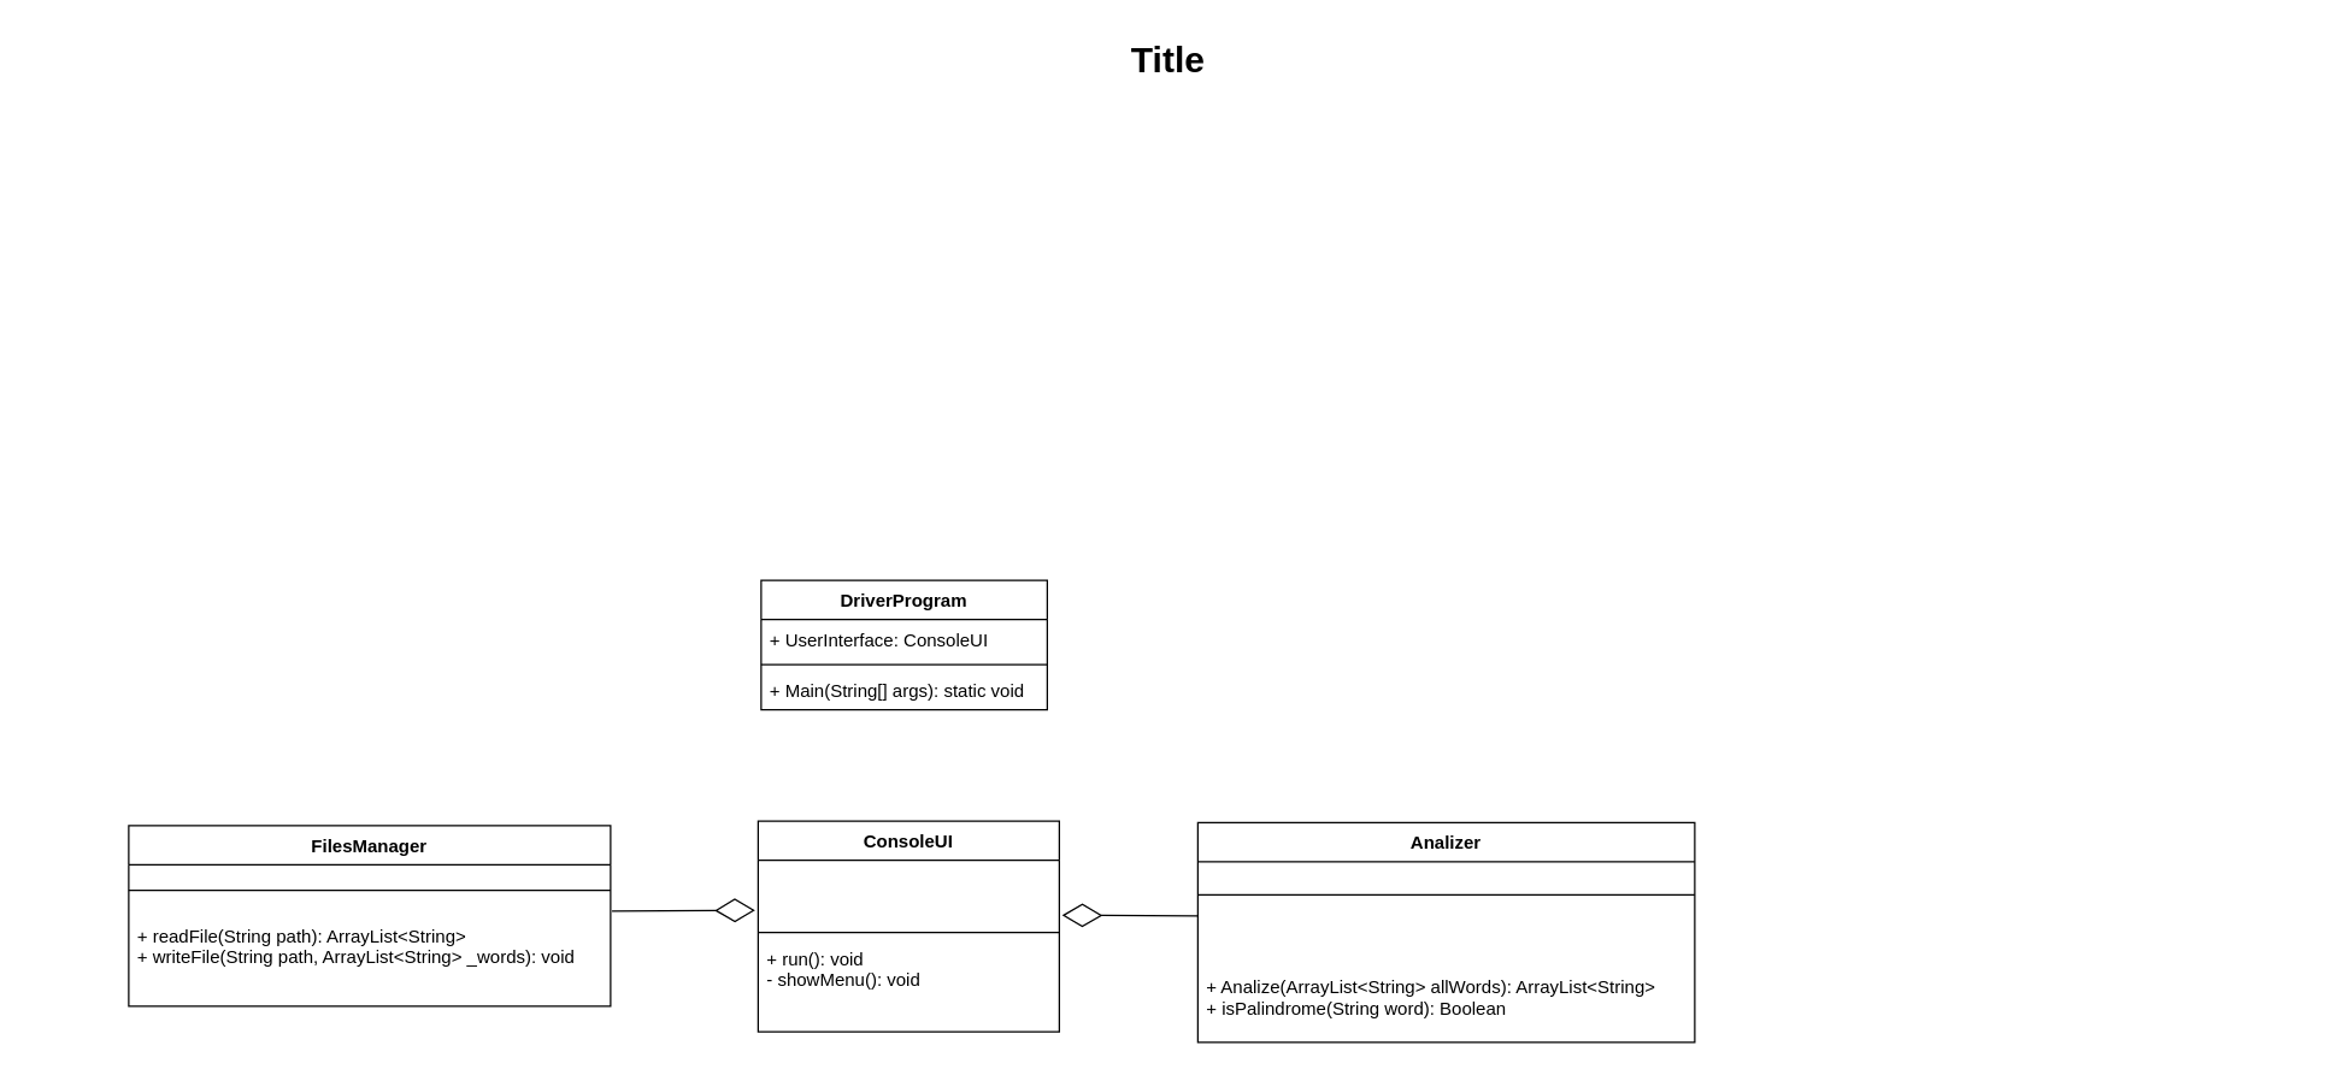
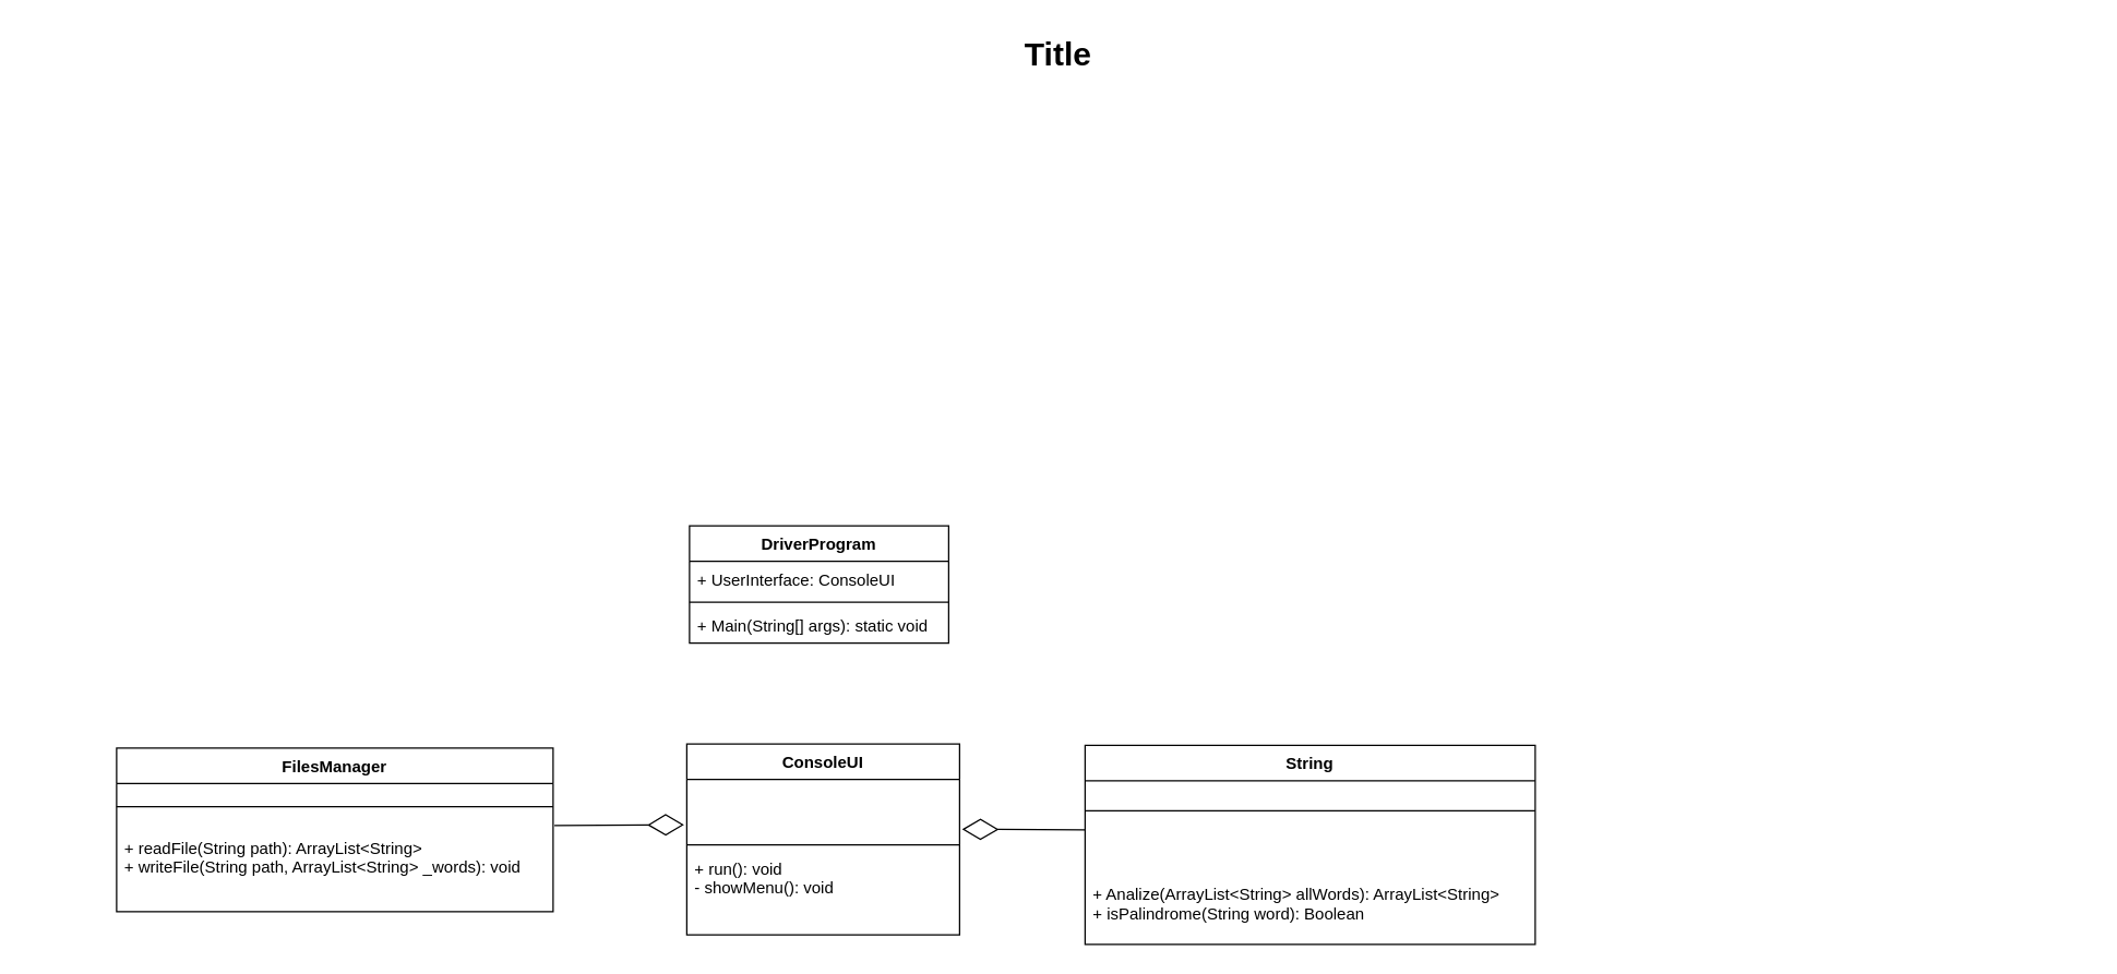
- <mxCell id="15" value="Analizer" style="swimlane;fontStyle=1;align=center;verticalAlign=top;childLayout=stackLayout;horizontal=1;startSize=26;horizontalStack=0;resizeParent=1;resizeParentMax=0;resizeLast=0;collapsible=1;marginBottom=0;whiteSpace=wrap;html=1;" parent="1" vertex="1"><mxGeometry x="795" y="546" width="330" height="146" as="geometry" /></mxCell>
+ <mxCell id="15" value="String" style="swimlane;fontStyle=1;align=center;verticalAlign=top;childLayout=stackLayout;horizontal=1;startSize=26;horizontalStack=0;resizeParent=1;resizeParentMax=0;resizeLast=0;collapsible=1;marginBottom=0;whiteSpace=wrap;html=1;" parent="1" vertex="1"><mxGeometry x="795" y="546" width="330" height="146" as="geometry" /></mxCell>
